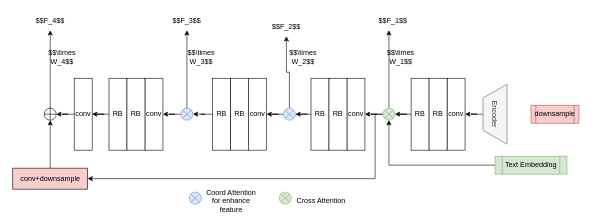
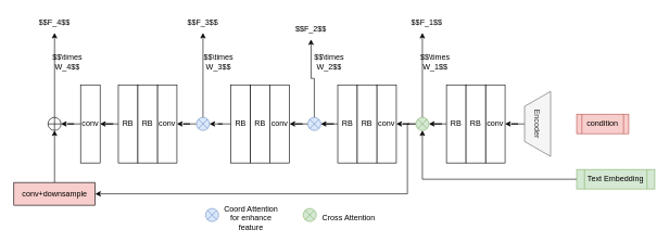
- <mxCell id="2" value="downsample" style="shape=process;whiteSpace=wrap;html=1;backgroundOutline=1;direction=east;fillColor=#f8cecc;strokeColor=#b85450;" vertex="1" parent="1"><mxGeometry x="885" y="175" width="80" height="30" as="geometry" /></mxCell>
+ <mxCell id="2" value="condition" style="shape=process;whiteSpace=wrap;html=1;backgroundOutline=1;direction=east;fillColor=#f8cecc;strokeColor=#b85450;" vertex="1" parent="1"><mxGeometry x="885" y="175" width="80" height="30" as="geometry" /></mxCell>
- <mxCell id="14" value="Text Embedding" style="shape=process;whiteSpace=wrap;html=1;backgroundOutline=1;fillColor=#d5e8d4;strokeColor=#82b366;" vertex="1" parent="1"><mxGeometry x="825" y="260" width="120" height="30" as="geometry" /></mxCell>
+ <mxCell id="14" value="Text Embedding" style="shape=process;whiteSpace=wrap;html=1;backgroundOutline=1;fillColor=#d5e8d4;strokeColor=#82b366;" vertex="1" parent="1"><mxGeometry x="885" y="260" width="120" height="30" as="geometry" /></mxCell>
